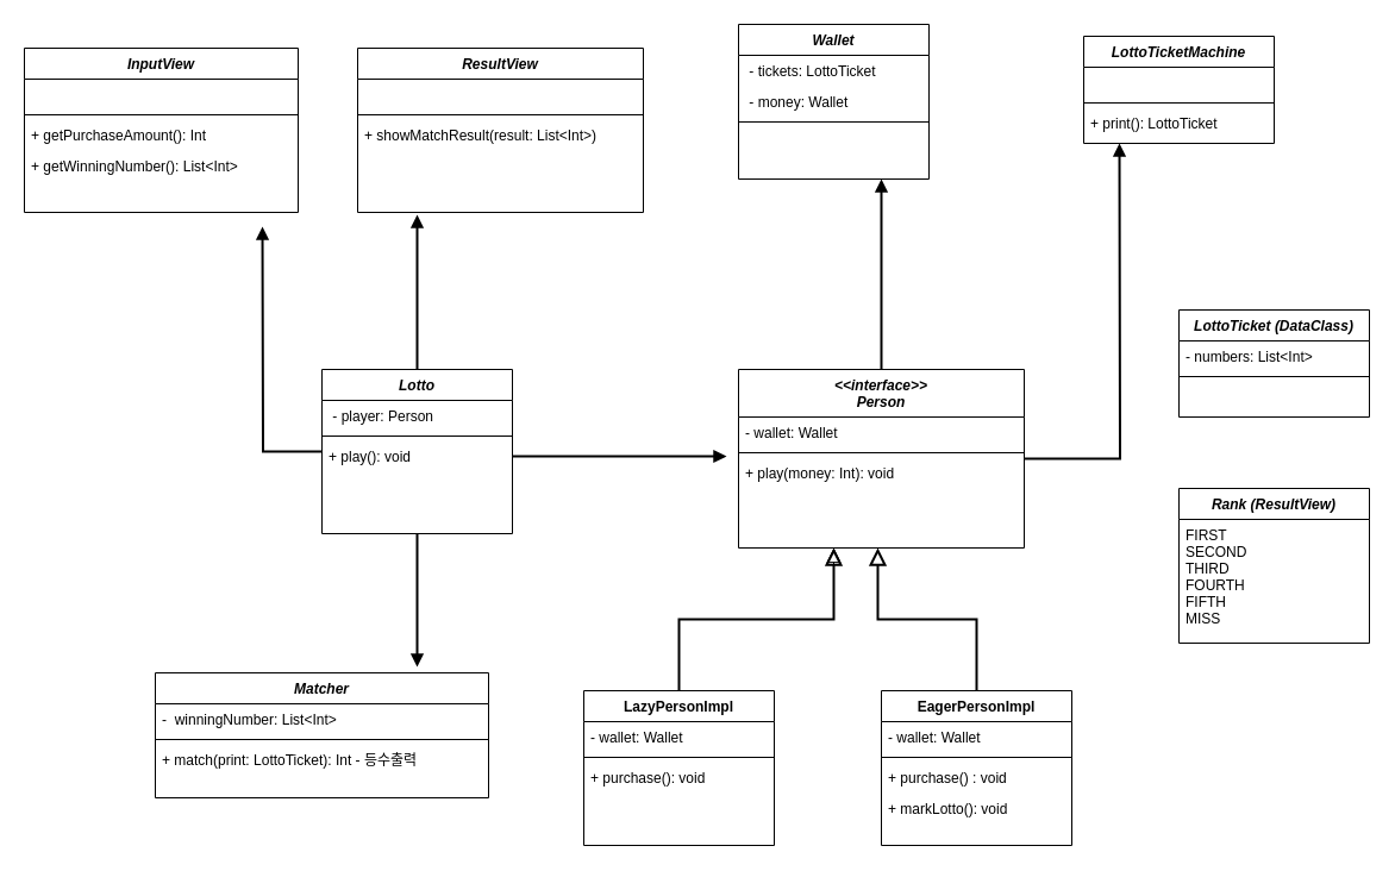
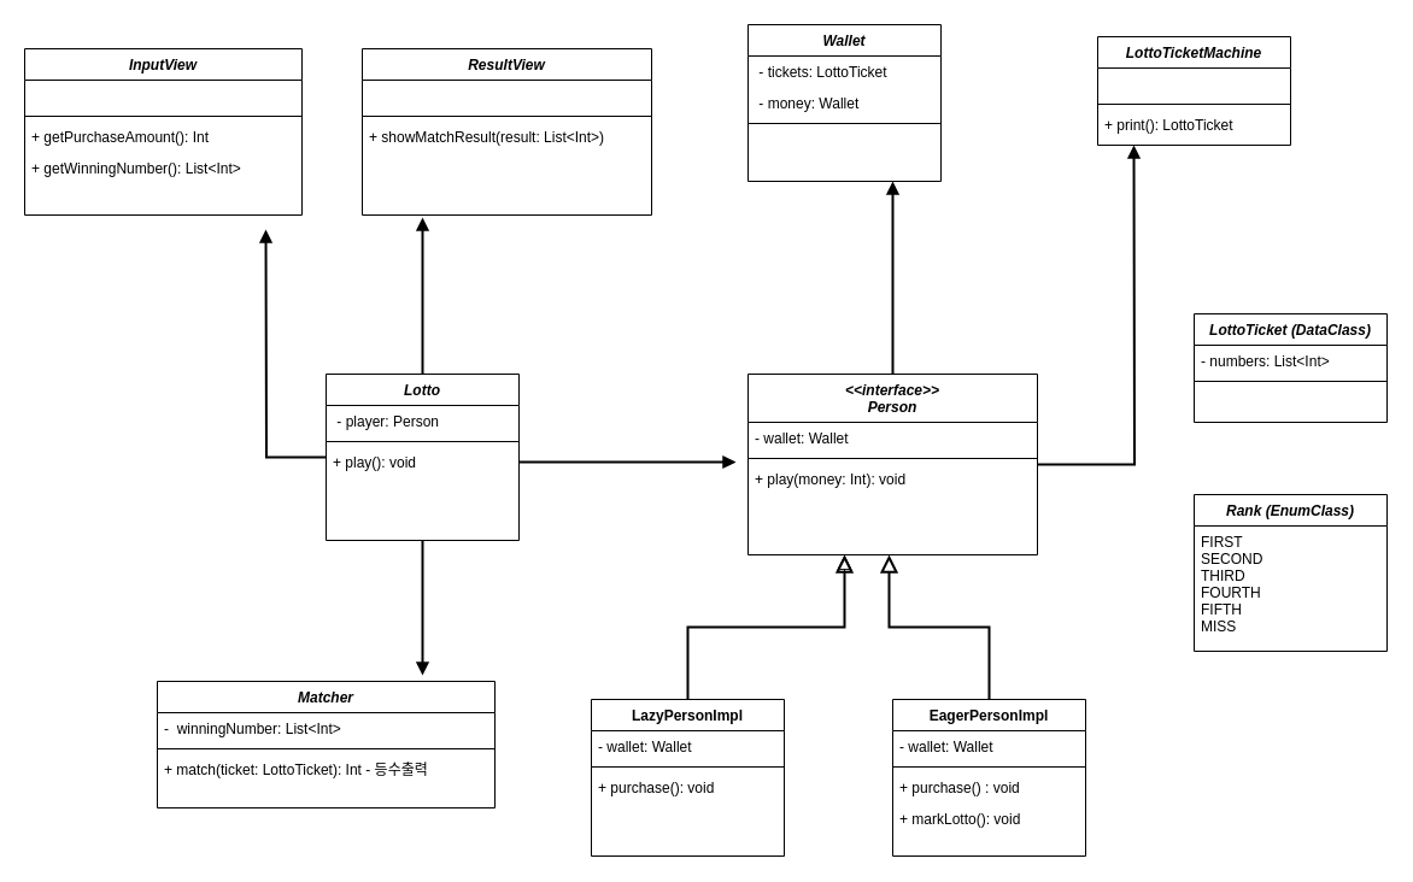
- <mxCell id="53" value="Rank (ResultView)" style="swimlane;fontStyle=3;align=center;verticalAlign=top;childLayout=stackLayout;horizontal=1;startSize=26;horizontalStack=0;resizeParent=1;resizeLast=0;collapsible=1;marginBottom=0;rounded=0;shadow=0;strokeWidth=1;" vertex="1" parent="1"><mxGeometry x="990" y="410" width="160" height="130" as="geometry"><mxRectangle x="230" y="140" width="160" height="26" as="alternateBounds" /></mxGeometry></mxCell>
+ <mxCell id="53" value="Rank (EnumClass)" style="swimlane;fontStyle=3;align=center;verticalAlign=top;childLayout=stackLayout;horizontal=1;startSize=26;horizontalStack=0;resizeParent=1;resizeLast=0;collapsible=1;marginBottom=0;rounded=0;shadow=0;strokeWidth=1;" vertex="1" parent="1"><mxGeometry x="990" y="410" width="160" height="130" as="geometry"><mxRectangle x="230" y="140" width="160" height="26" as="alternateBounds" /></mxGeometry></mxCell>
- <mxCell id="5" value="+ match(print: LottoTicket): Int - 등수출력" style="text;align=left;verticalAlign=top;spacingLeft=4;spacingRight=4;overflow=hidden;rotatable=0;points=[[0,0.5],[1,0.5]];portConstraint=eastwest;" vertex="1" parent="2"><mxGeometry y="60" width="280" height="26" as="geometry" /></mxCell>
+ <mxCell id="5" value="+ match(ticket: LottoTicket): Int - 등수출력" style="text;align=left;verticalAlign=top;spacingLeft=4;spacingRight=4;overflow=hidden;rotatable=0;points=[[0,0.5],[1,0.5]];portConstraint=eastwest;" vertex="1" parent="2"><mxGeometry y="60" width="280" height="26" as="geometry" /></mxCell>
